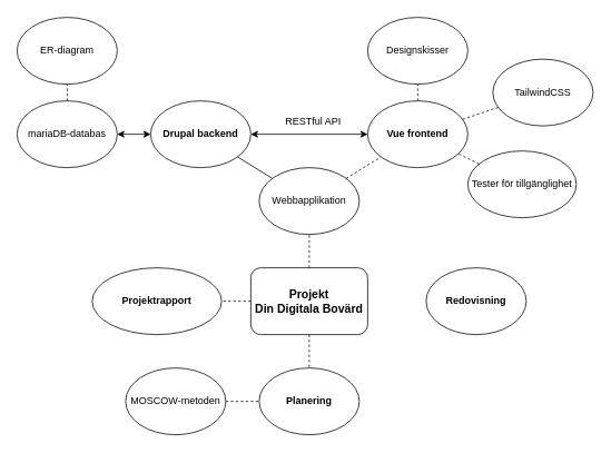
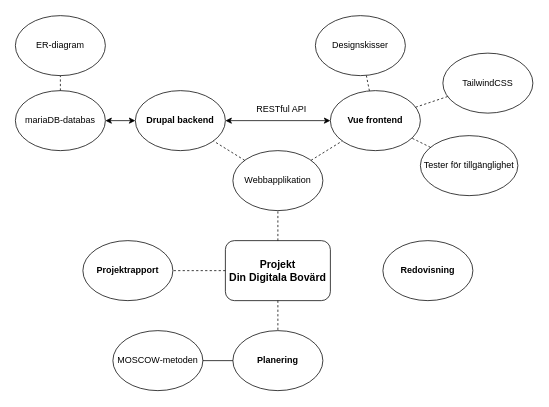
- <mxCell id="22" value="Designskisser" style="ellipse;whiteSpace=wrap;html=1;" vertex="1" parent="1"><mxGeometry x="440" y="20" width="120" height="80" as="geometry" /></mxCell>
+ <mxCell id="22" value="Designskisser" style="ellipse;whiteSpace=wrap;html=1;" vertex="1" parent="1"><mxGeometry x="420" y="20" width="120" height="80" as="geometry" /></mxCell>
- <mxCell id="12" value="" style="endArrow=none;dashed=0;html=1;" edge="1" parent="1" source="7" target="10"><mxGeometry width="50" height="50" relative="1" as="geometry"><mxPoint x="380" y="370" as="sourcePoint" /><mxPoint x="380" y="290" as="targetPoint" /></mxGeometry></mxCell>
+ <mxCell id="12" value="" style="endArrow=none;dashed=1;html=1;" edge="1" parent="1" source="7" target="10"><mxGeometry width="50" height="50" relative="1" as="geometry"><mxPoint x="380" y="370" as="sourcePoint" /><mxPoint x="380" y="290" as="targetPoint" /></mxGeometry></mxCell>
- <mxCell id="8" value="&lt;b&gt;Projektrapport&lt;/b&gt;" style="ellipse;whiteSpace=wrap;html=1;" vertex="1" parent="1"><mxGeometry x="110" y="320" width="155" height="80" as="geometry" /></mxCell>
+ <mxCell id="8" value="&lt;b&gt;Projektrapport&lt;/b&gt;" style="ellipse;whiteSpace=wrap;html=1;" vertex="1" parent="1"><mxGeometry x="110" y="320" width="120" height="80" as="geometry" /></mxCell>
- <mxCell id="24" value="" style="endArrow=none;dashed=1;html=1;" edge="1" parent="1" source="20" target="5"><mxGeometry width="50" height="50" relative="1" as="geometry"><mxPoint x="347" y="523" as="sourcePoint" /><mxPoint x="303" y="567" as="targetPoint" /></mxGeometry></mxCell>
+ <mxCell id="24" value="" style="endArrow=none;dashed=0;html=1;" edge="1" parent="1" source="20" target="5"><mxGeometry width="50" height="50" relative="1" as="geometry"><mxPoint x="347" y="523" as="sourcePoint" /><mxPoint x="303" y="567" as="targetPoint" /></mxGeometry></mxCell>
